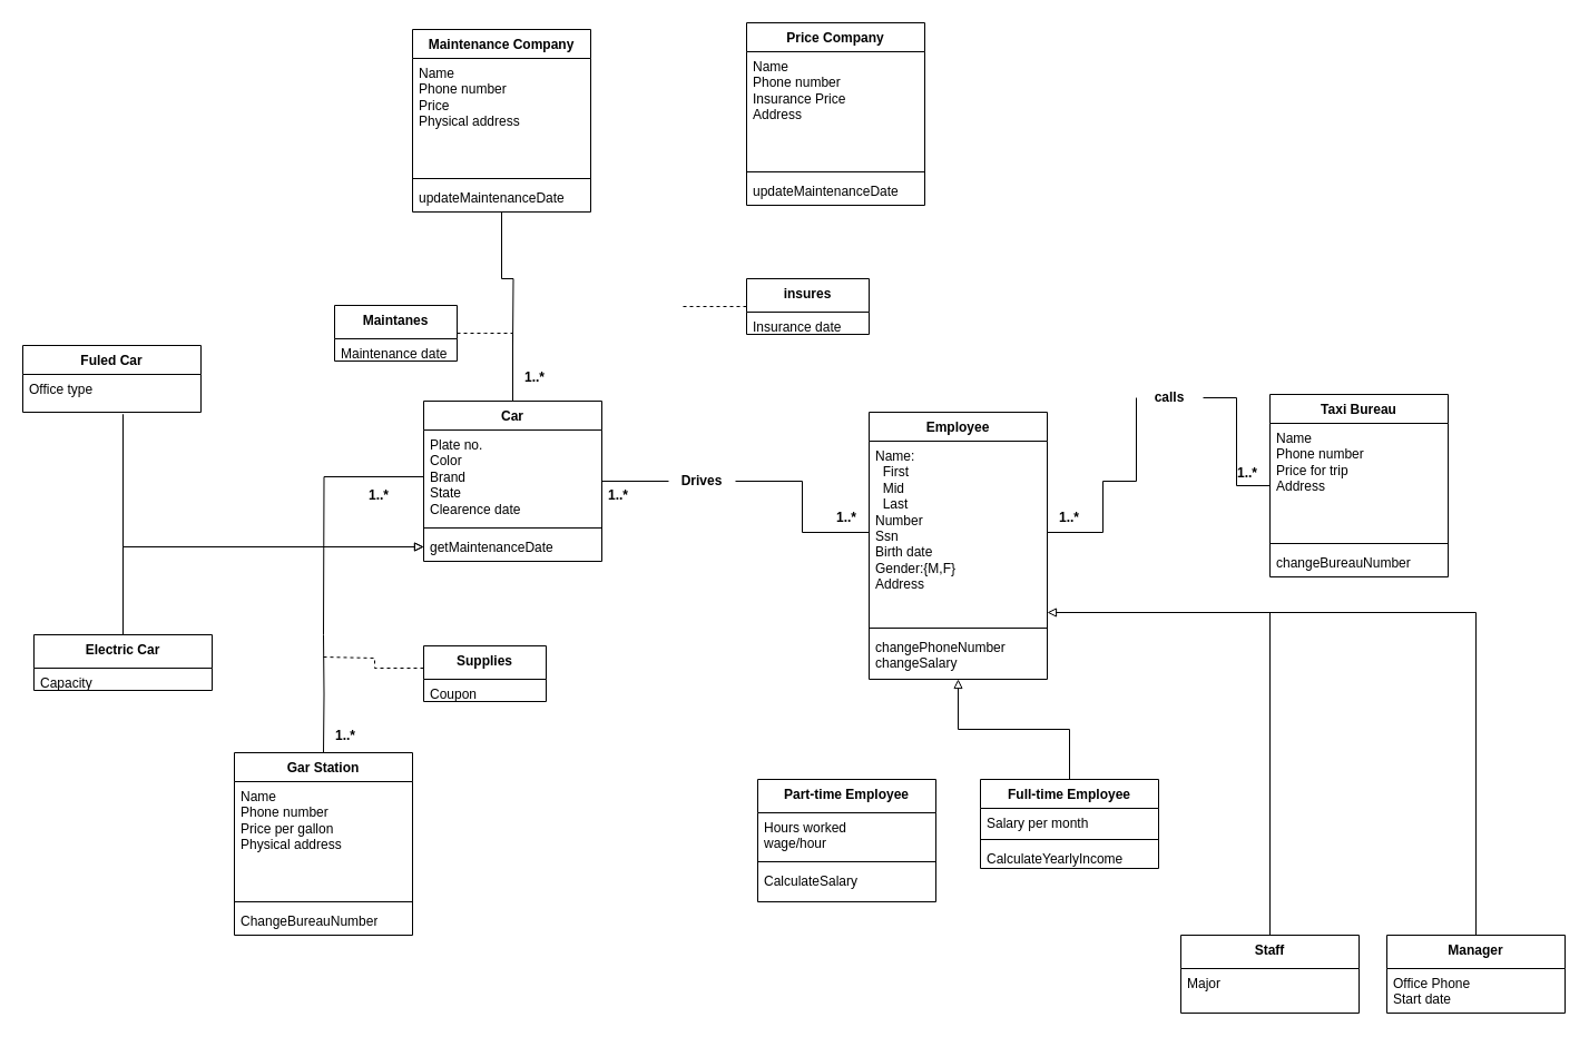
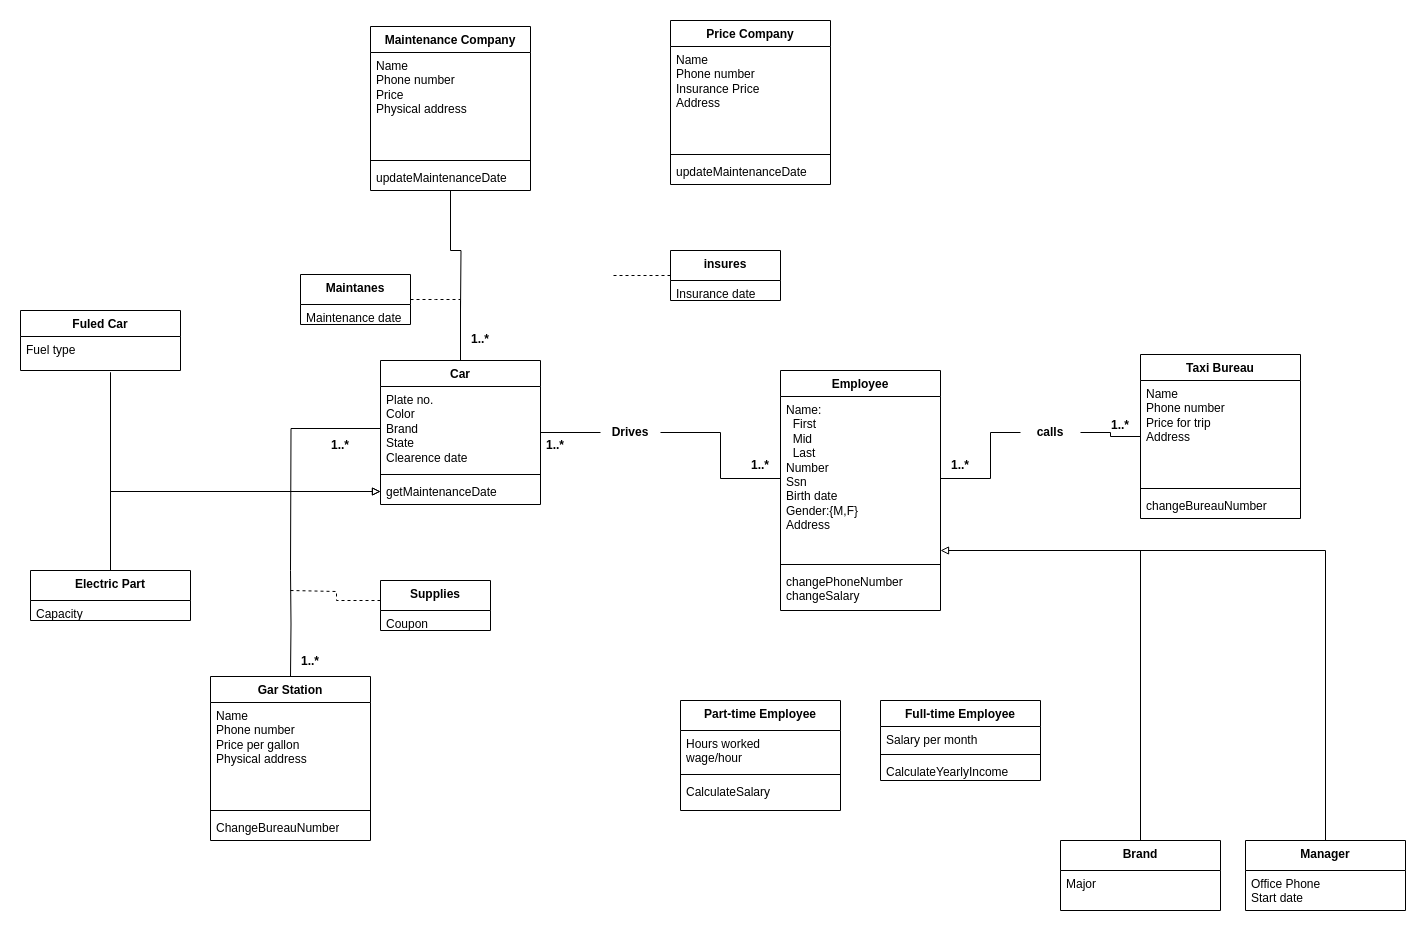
- <mxCell id="46" value="Office type" style="text;strokeColor=none;fillColor=none;align=left;verticalAlign=top;spacingLeft=4;spacingRight=4;overflow=hidden;rotatable=0;points=[[0,0.5],[1,0.5]];portConstraint=eastwest;whiteSpace=wrap;html=1;" parent="45" vertex="1"><mxGeometry y="26" width="160" height="34" as="geometry" /></mxCell>
+ <mxCell id="46" value="Fuel type" style="text;strokeColor=none;fillColor=none;align=left;verticalAlign=top;spacingLeft=4;spacingRight=4;overflow=hidden;rotatable=0;points=[[0,0.5],[1,0.5]];portConstraint=eastwest;whiteSpace=wrap;html=1;" parent="45" vertex="1"><mxGeometry y="26" width="160" height="34" as="geometry" /></mxCell>
- <mxCell id="58" value="&lt;b&gt;calls&lt;/b&gt;" style="text;html=1;strokeColor=none;fillColor=none;align=center;verticalAlign=middle;whiteSpace=wrap;rounded=0;" parent="1" vertex="1"><mxGeometry x="1020" y="342" width="60" height="30" as="geometry" /></mxCell>
+ <mxCell id="58" value="&lt;b&gt;calls&lt;/b&gt;" style="text;html=1;strokeColor=none;fillColor=none;align=center;verticalAlign=middle;whiteSpace=wrap;rounded=0;" parent="1" vertex="1"><mxGeometry x="1020" y="417" width="60" height="30" as="geometry" /></mxCell>
- <mxCell id="43" value="Electric Car" style="swimlane;fontStyle=1;align=center;verticalAlign=top;childLayout=stackLayout;horizontal=1;startSize=30;horizontalStack=0;resizeParent=1;resizeParentMax=0;resizeLast=0;collapsible=1;marginBottom=0;whiteSpace=wrap;html=1;" parent="1" vertex="1"><mxGeometry x="30" y="570" width="160" height="50" as="geometry" /></mxCell>
+ <mxCell id="43" value="Electric Part" style="swimlane;fontStyle=1;align=center;verticalAlign=top;childLayout=stackLayout;horizontal=1;startSize=30;horizontalStack=0;resizeParent=1;resizeParentMax=0;resizeLast=0;collapsible=1;marginBottom=0;whiteSpace=wrap;html=1;" parent="1" vertex="1"><mxGeometry x="30" y="570" width="160" height="50" as="geometry" /></mxCell>
- <mxCell id="24" style="edgeStyle=orthogonalEdgeStyle;rounded=0;orthogonalLoop=1;jettySize=auto;html=1;endArrow=block;endFill=0;" parent="1" source="25" target="8" edge="1"><mxGeometry relative="1" as="geometry" /></mxCell>
- <mxCell id="49" value="Staff" style="swimlane;fontStyle=1;align=center;verticalAlign=top;childLayout=stackLayout;horizontal=1;startSize=30;horizontalStack=0;resizeParent=1;resizeParentMax=0;resizeLast=0;collapsible=1;marginBottom=0;whiteSpace=wrap;html=1;" parent="1" vertex="1"><mxGeometry x="1060" y="840" width="160" height="70" as="geometry" /></mxCell>
+ <mxCell id="49" value="Brand" style="swimlane;fontStyle=1;align=center;verticalAlign=top;childLayout=stackLayout;horizontal=1;startSize=30;horizontalStack=0;resizeParent=1;resizeParentMax=0;resizeLast=0;collapsible=1;marginBottom=0;whiteSpace=wrap;html=1;" parent="1" vertex="1"><mxGeometry x="1060" y="840" width="160" height="70" as="geometry" /></mxCell>
